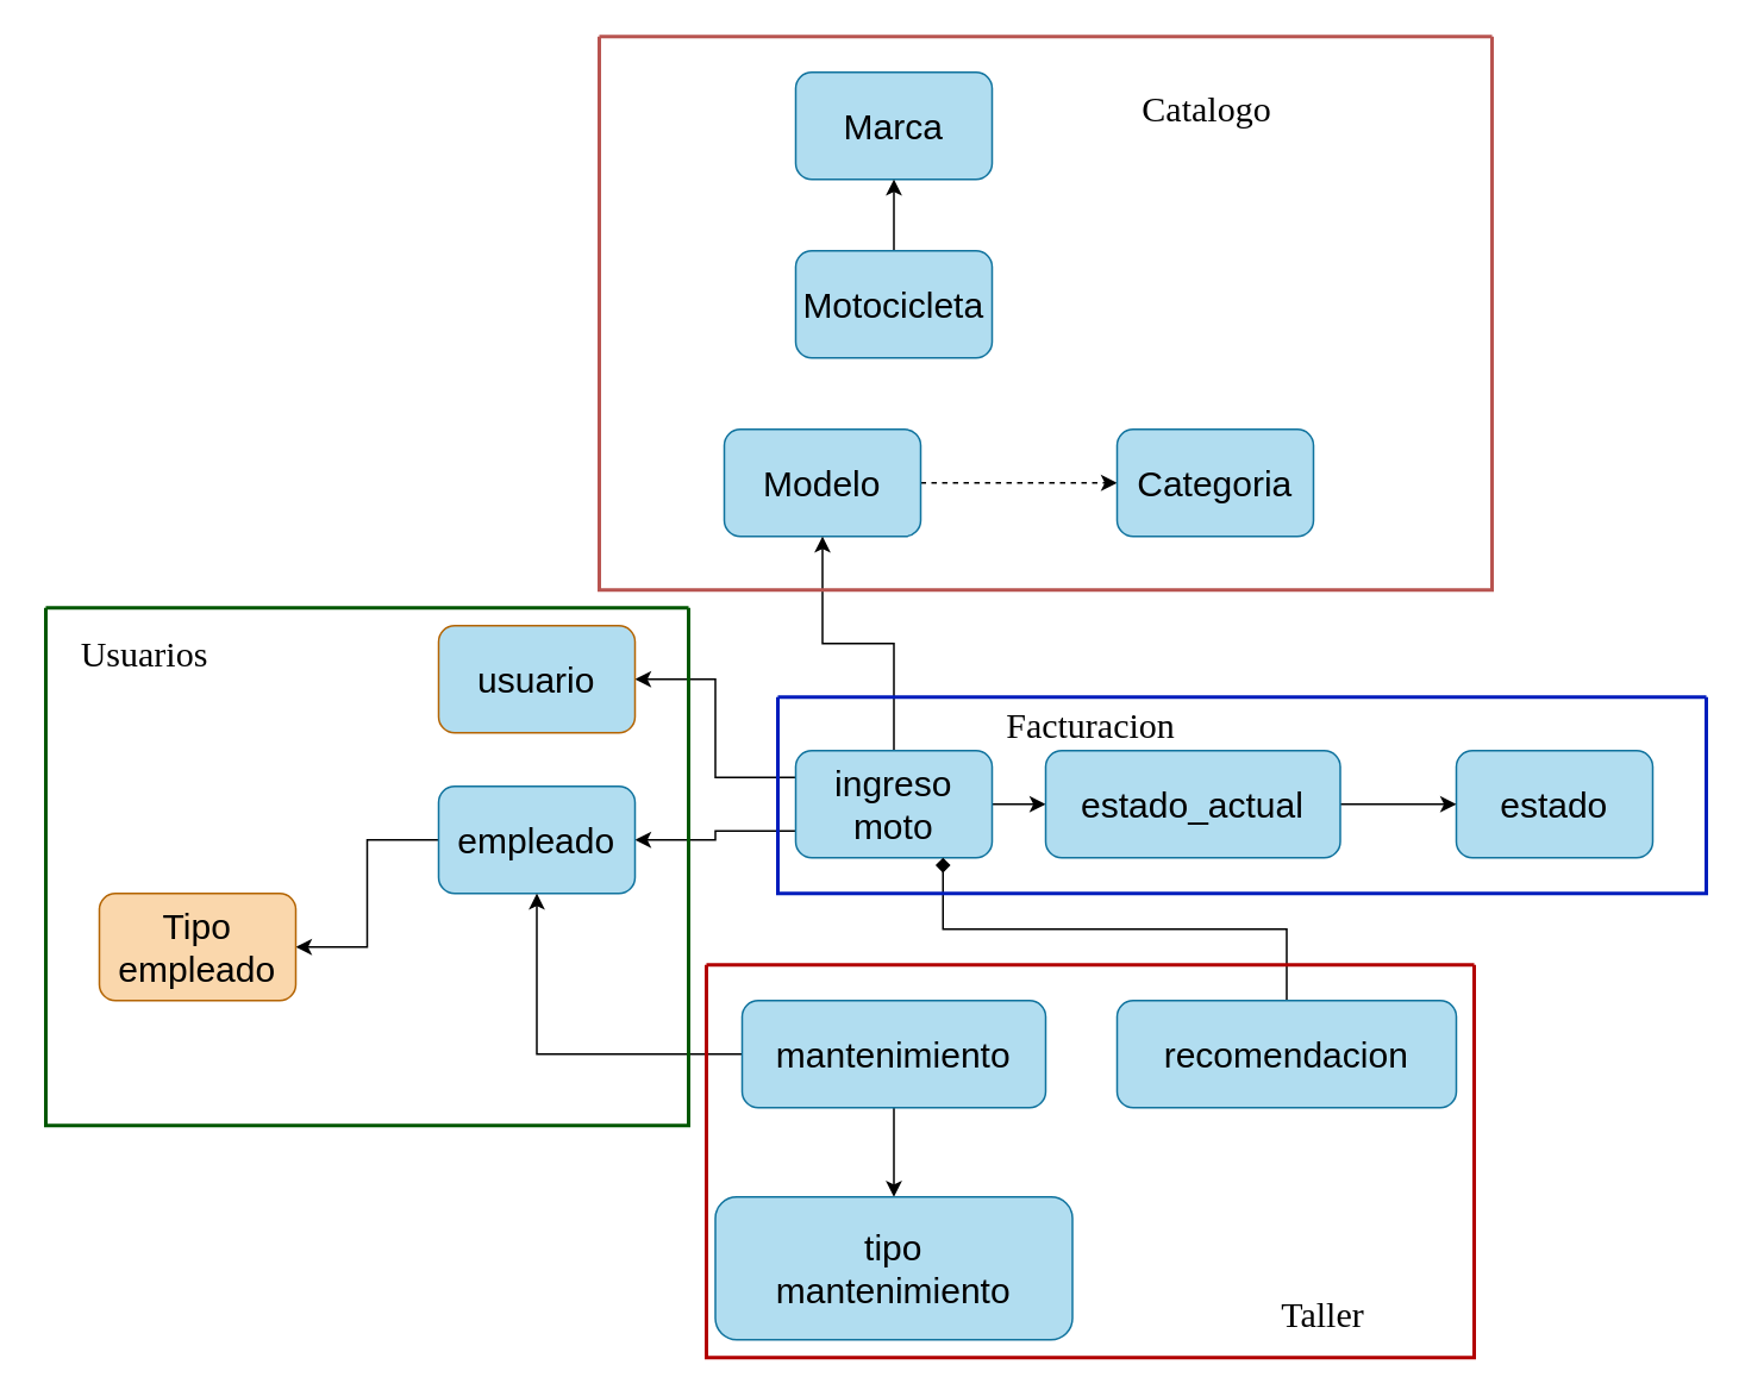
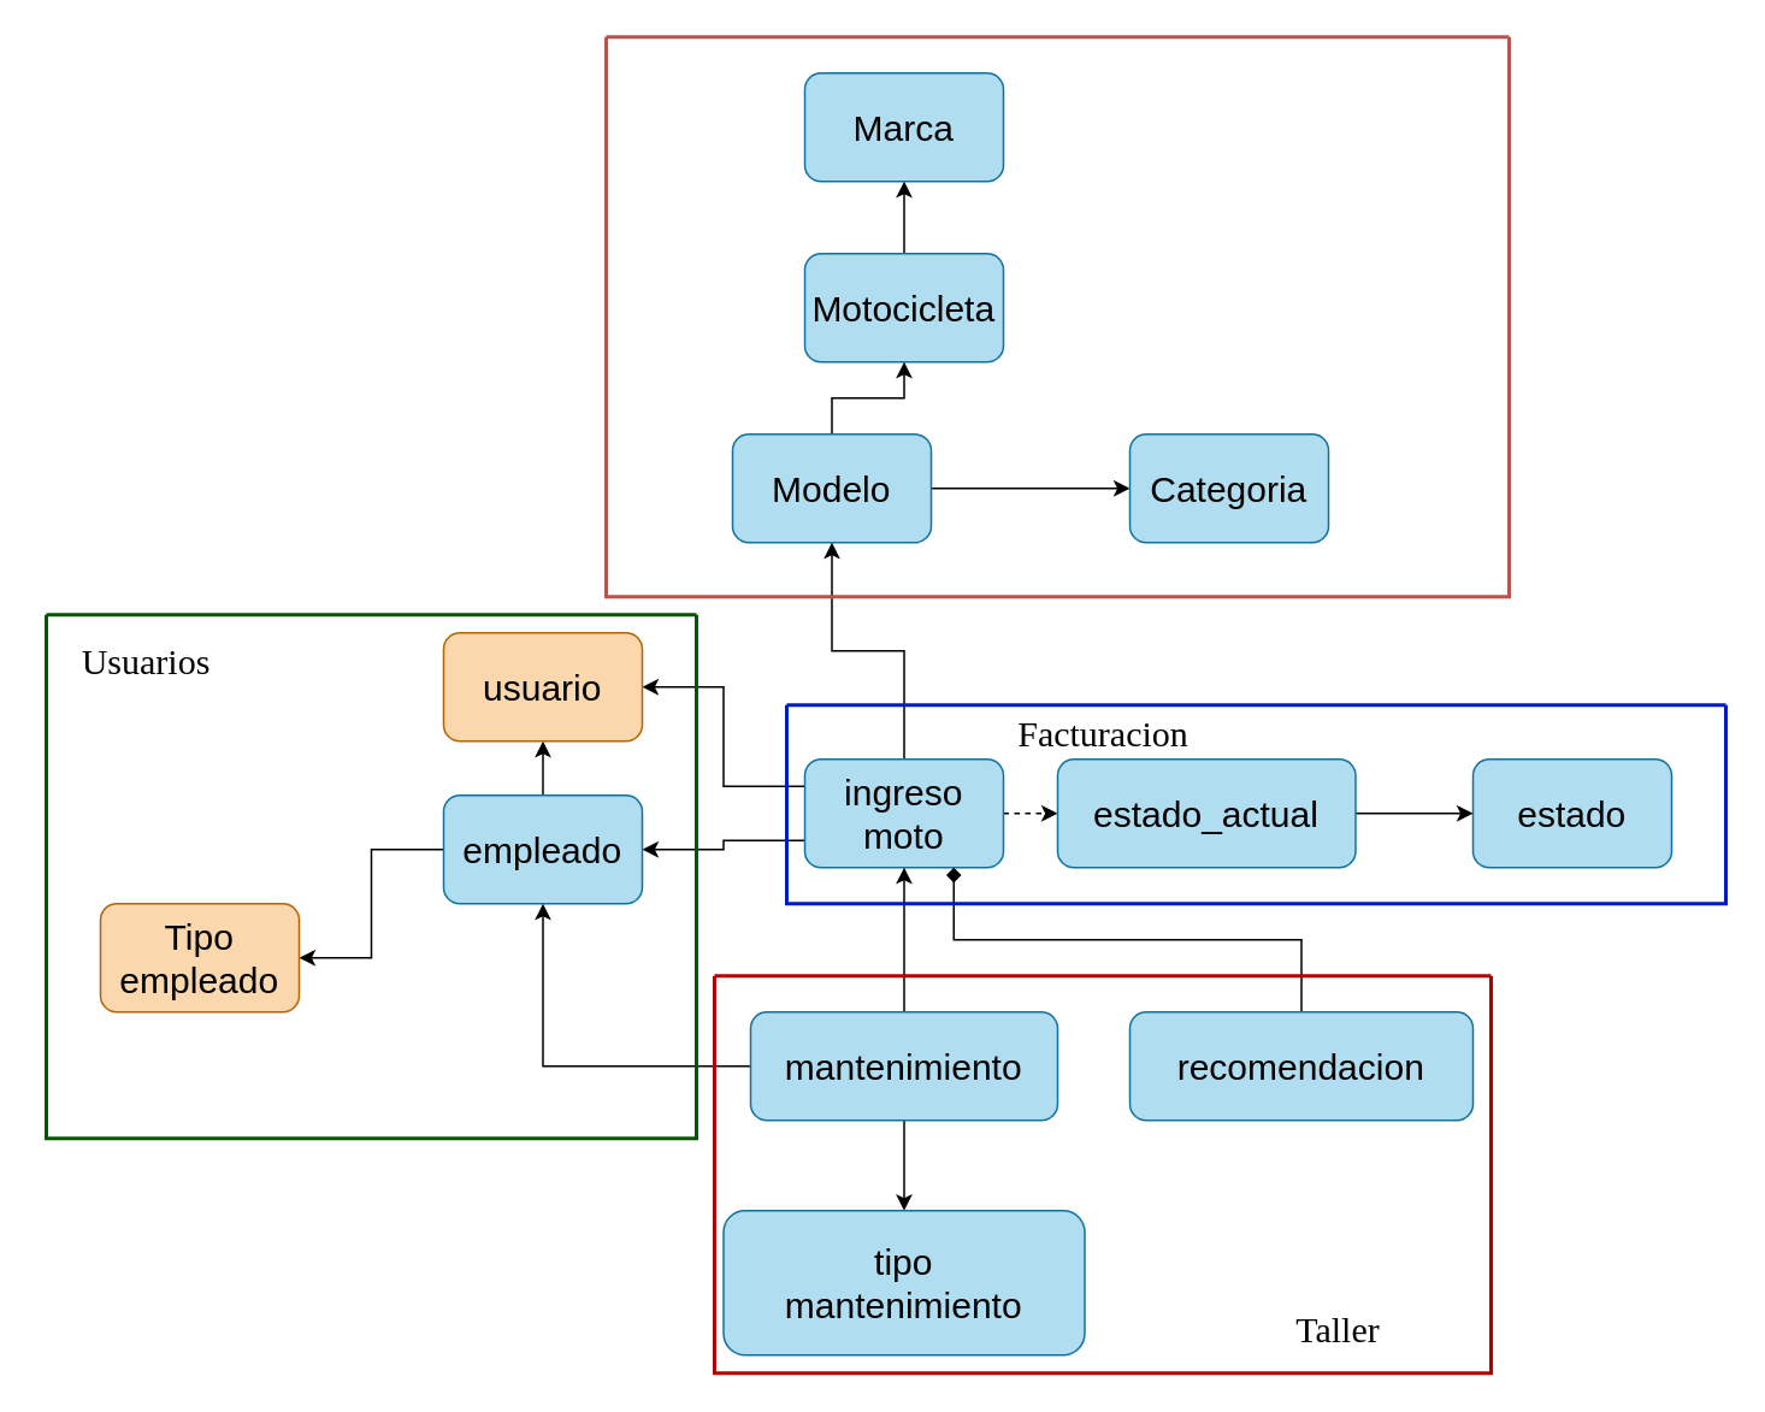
- <mxCell id="27" value="Catalogo" style="text;html=1;align=center;verticalAlign=middle;resizable=0;points=[];autosize=1;strokeColor=none;fillColor=none;fontSize=20;fontColor=light-dark(default, #27361b);fontFamily=Lucida Console;" vertex="1" parent="26"><mxGeometry x="280" y="20" width="120" height="40" as="geometry" /></mxCell>
+ <mxCell id="5" style="edgeStyle=orthogonalEdgeStyle;rounded=0;orthogonalLoop=1;jettySize=auto;html=1;exitX=0.5;exitY=0;exitDx=0;exitDy=0;entryX=0.5;entryY=1;entryDx=0;entryDy=0;" edge="1" parent="1" source="7" target="4"><mxGeometry relative="1" as="geometry" /></mxCell>
- <mxCell id="6" style="edgeStyle=orthogonalEdgeStyle;rounded=0;orthogonalLoop=1;jettySize=auto;html=1;exitX=1;exitY=0.5;exitDx=0;exitDy=0;entryX=0;entryY=0.5;entryDx=0;entryDy=0;dashed=1;" edge="1" parent="1" source="7" target="25"><mxGeometry relative="1" as="geometry" /></mxCell>
+ <mxCell id="6" style="edgeStyle=orthogonalEdgeStyle;rounded=0;orthogonalLoop=1;jettySize=auto;html=1;exitX=1;exitY=0.5;exitDx=0;exitDy=0;entryX=0;entryY=0.5;entryDx=0;entryDy=0;" edge="1" parent="1" source="7" target="25"><mxGeometry relative="1" as="geometry" /></mxCell>
- <mxCell id="16" value="usuario" style="rounded=1;whiteSpace=wrap;html=1;fontSize=20;fillColor=#b1ddf0;strokeColor=#b46504;" vertex="1" parent="1"><mxGeometry x="245" y="350" width="110" height="60" as="geometry" /></mxCell>
+ <mxCell id="16" value="usuario" style="rounded=1;whiteSpace=wrap;html=1;fontSize=20;fillColor=#fad7ac;strokeColor=#b46504;" vertex="1" parent="1"><mxGeometry x="245" y="350" width="110" height="60" as="geometry" /></mxCell>
+ <mxCell id="14" style="edgeStyle=orthogonalEdgeStyle;rounded=0;orthogonalLoop=1;jettySize=auto;html=1;exitX=0.5;exitY=0;exitDx=0;exitDy=0;entryX=0.5;entryY=1;entryDx=0;entryDy=0;" edge="1" parent="1" source="15" target="16"><mxGeometry relative="1" as="geometry" /></mxCell>
- <mxCell id="11" style="edgeStyle=orthogonalEdgeStyle;rounded=0;orthogonalLoop=1;jettySize=auto;html=1;exitX=1;exitY=0.5;exitDx=0;exitDy=0;entryX=0;entryY=0.5;entryDx=0;entryDy=0;" edge="1" parent="1" source="12" target="36"><mxGeometry relative="1" as="geometry" /></mxCell>
+ <mxCell id="11" style="edgeStyle=orthogonalEdgeStyle;rounded=0;orthogonalLoop=1;jettySize=auto;html=1;exitX=1;exitY=0.5;exitDx=0;exitDy=0;entryX=0;entryY=0.5;entryDx=0;entryDy=0;dashed=1;" edge="1" parent="1" source="12" target="36"><mxGeometry relative="1" as="geometry" /></mxCell>
+ <mxCell id="18" style="edgeStyle=orthogonalEdgeStyle;rounded=0;orthogonalLoop=1;jettySize=auto;html=1;entryX=0.5;entryY=1;entryDx=0;entryDy=0;" edge="1" parent="1" source="21" target="12"><mxGeometry relative="1" as="geometry" /></mxCell>
